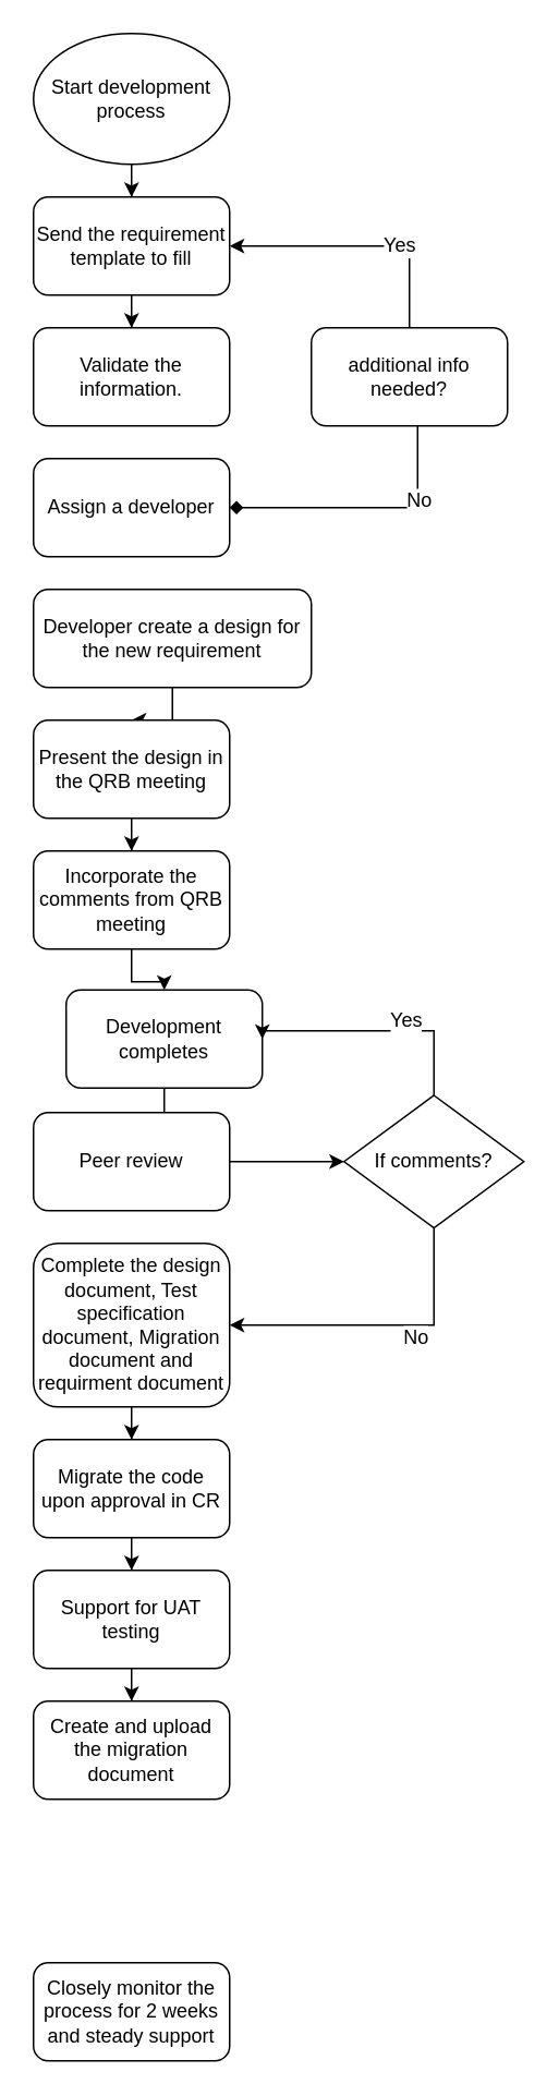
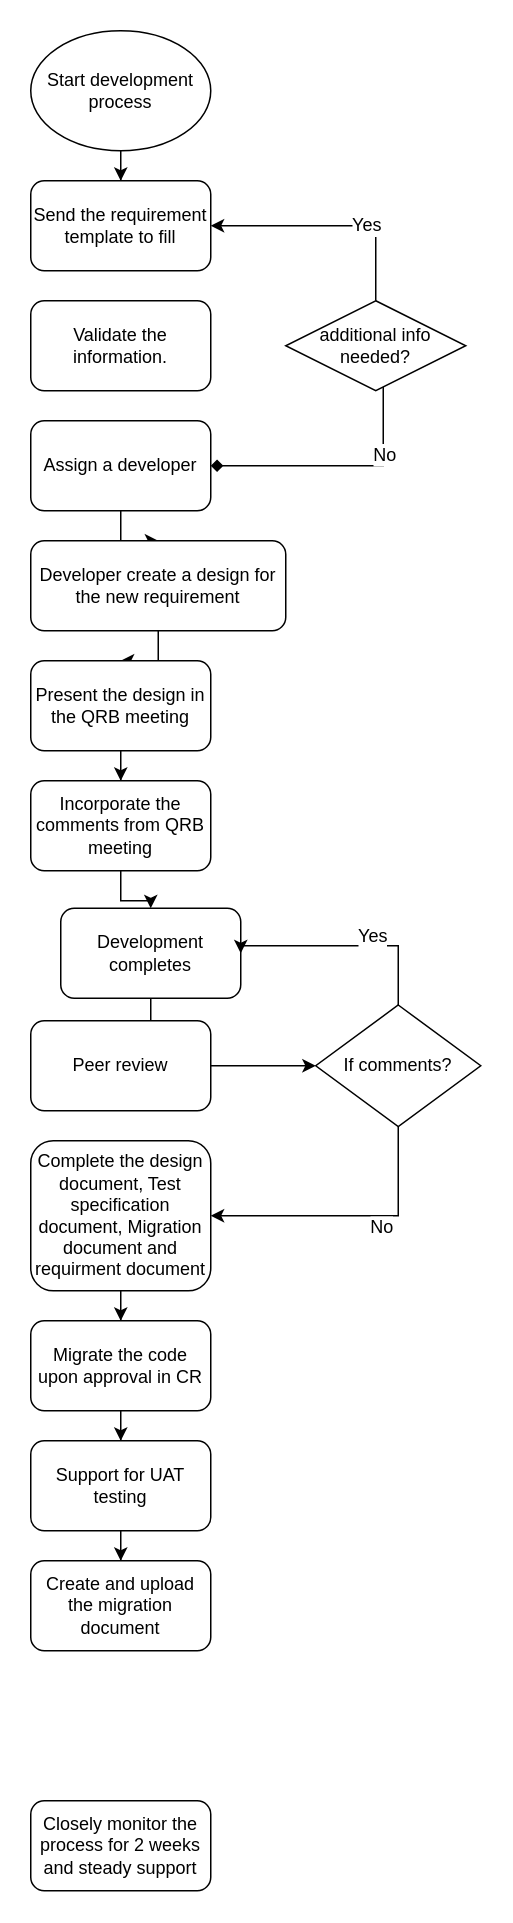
- <mxCell id="6" value="" style="edgeStyle=orthogonalEdgeStyle;rounded=0;orthogonalLoop=1;jettySize=auto;html=1;" edge="1" parent="1" source="7" target="8"><mxGeometry relative="1" as="geometry" /></mxCell>
- <mxCell id="11" value="&lt;span style=&quot;white-space: normal&quot;&gt;additional info needed?&lt;/span&gt;" style="whiteSpace=wrap;html=1;rounded=1;" vertex="1" parent="1"><mxGeometry x="190" y="200" width="120" height="60" as="geometry" /></mxCell>
+ <mxCell id="11" value="&lt;span style=&quot;white-space: normal&quot;&gt;additional info needed?&lt;/span&gt;" style="rhombus;whiteSpace=wrap;html=1;" vertex="1" parent="1"><mxGeometry x="190" y="200" width="120" height="60" as="geometry" /></mxCell>
+ <mxCell id="12" value="" style="edgeStyle=orthogonalEdgeStyle;rounded=0;orthogonalLoop=1;jettySize=auto;html=1;" edge="1" parent="1" source="13" target="15"><mxGeometry relative="1" as="geometry" /></mxCell>
